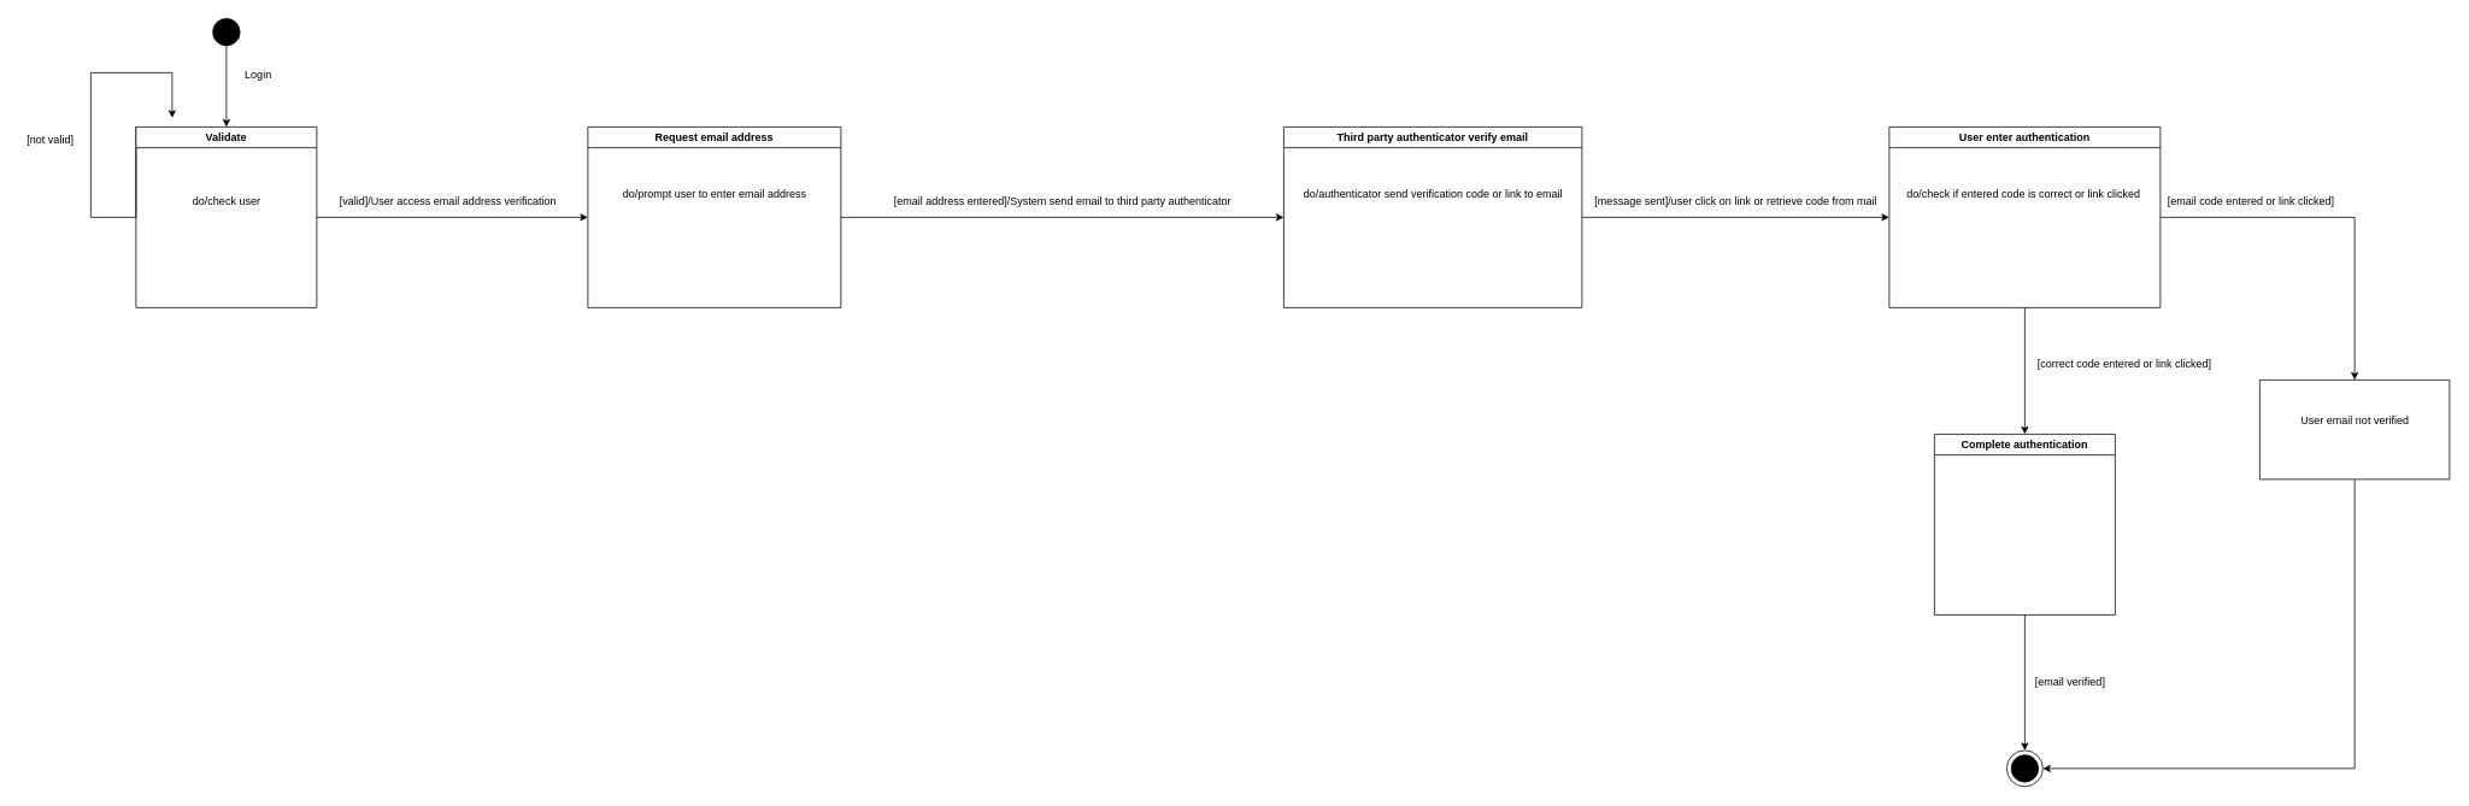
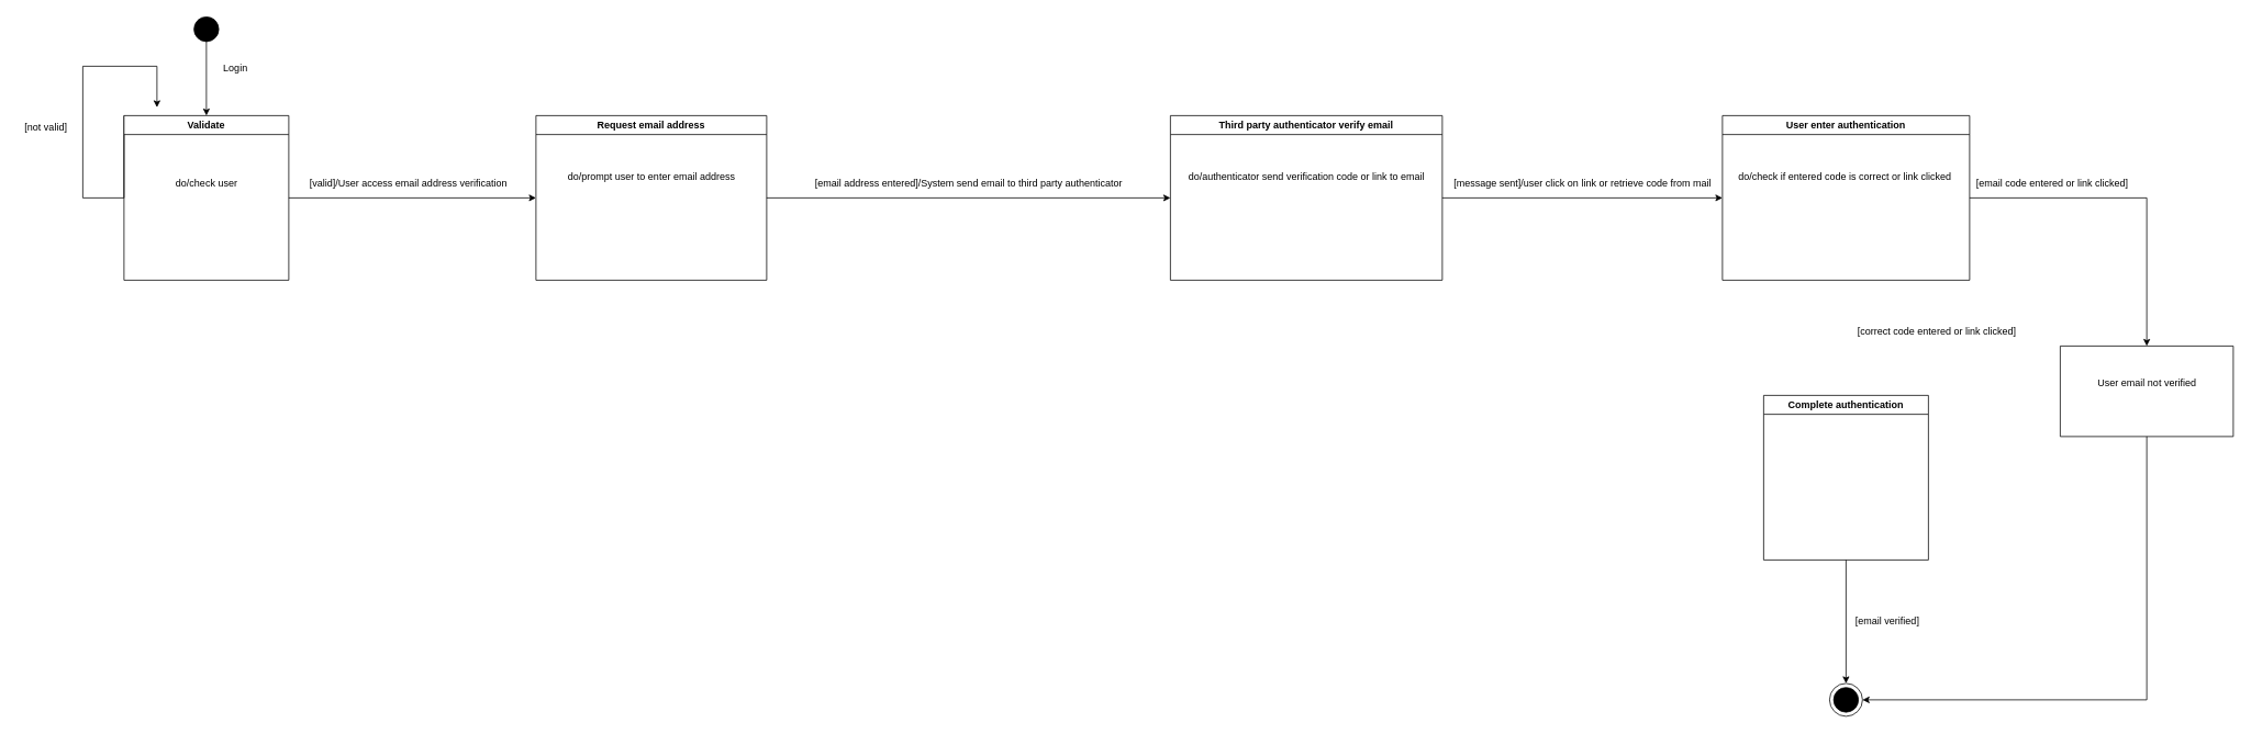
- <mxCell id="18" style="edgeStyle=orthogonalEdgeStyle;rounded=0;orthogonalLoop=1;jettySize=auto;html=1;entryX=0.5;entryY=0;entryDx=0;entryDy=0;" parent="1" source="20" target="24" edge="1"><mxGeometry relative="1" as="geometry" /></mxCell>
